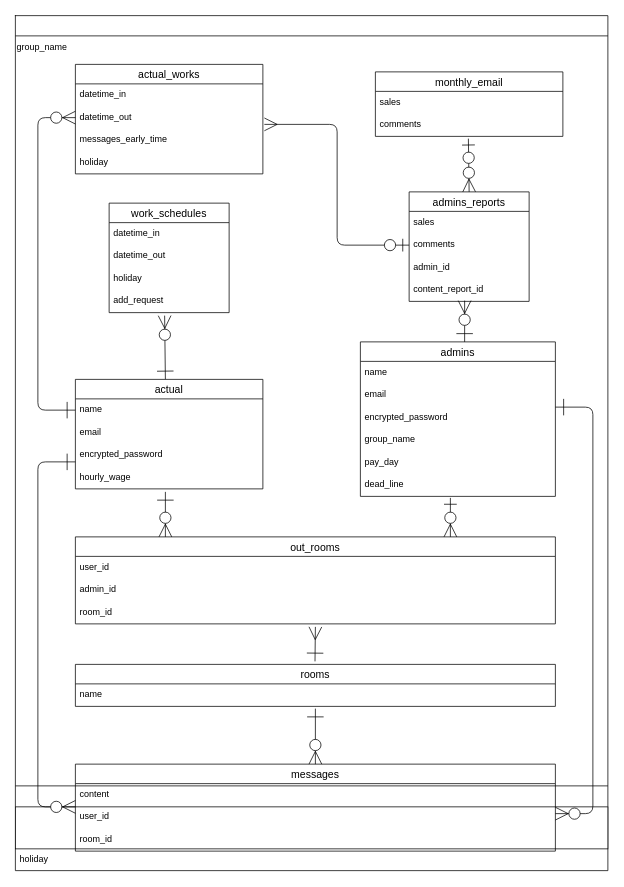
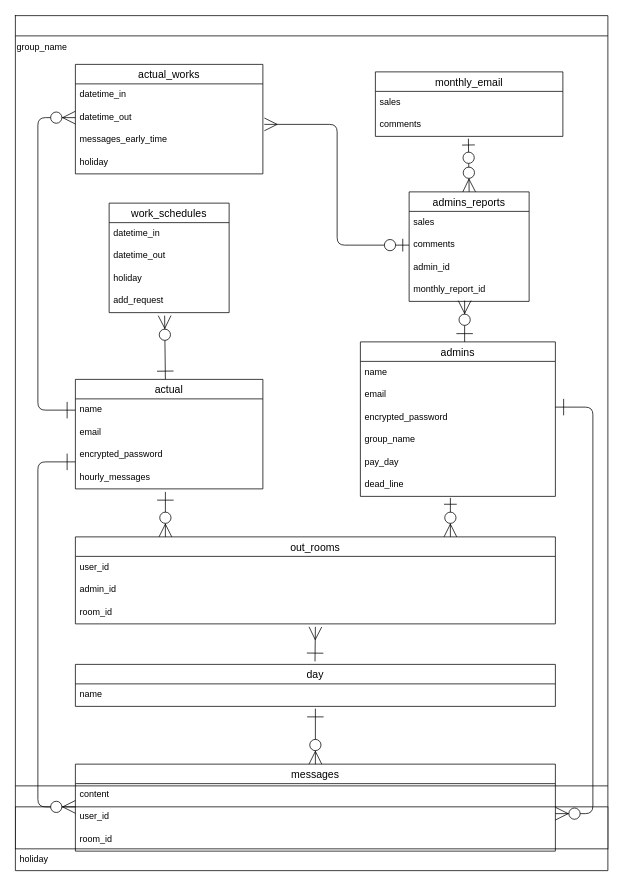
- <mxCell id="55" value="content_report_id" style="text;strokeColor=none;fillColor=none;spacingLeft=4;spacingRight=4;overflow=hidden;rotatable=0;points=[[0,0.5],[1,0.5]];portConstraint=eastwest;fontSize=12;" parent="51" vertex="1"><mxGeometry y="116" width="160" height="30" as="geometry" /></mxCell>
+ <mxCell id="55" value="monthly_report_id" style="text;strokeColor=none;fillColor=none;spacingLeft=4;spacingRight=4;overflow=hidden;rotatable=0;points=[[0,0.5],[1,0.5]];portConstraint=eastwest;fontSize=12;" parent="51" vertex="1"><mxGeometry y="116" width="160" height="30" as="geometry" /></mxCell>
- <mxCell id="36" value="hourly_wage" style="text;strokeColor=none;fillColor=none;spacingLeft=4;spacingRight=4;overflow=hidden;rotatable=0;points=[[0,0.5],[1,0.5]];portConstraint=eastwest;fontSize=12;" parent="32" vertex="1"><mxGeometry y="116" width="250" height="30" as="geometry" /></mxCell>
+ <mxCell id="36" value="hourly_messages" style="text;strokeColor=none;fillColor=none;spacingLeft=4;spacingRight=4;overflow=hidden;rotatable=0;points=[[0,0.5],[1,0.5]];portConstraint=eastwest;fontSize=12;" parent="32" vertex="1"><mxGeometry y="116" width="250" height="30" as="geometry" /></mxCell>
- <mxCell id="46" value="rooms" style="swimlane;fontStyle=0;childLayout=stackLayout;horizontal=1;startSize=26;horizontalStack=0;resizeParent=1;resizeParentMax=0;resizeLast=0;collapsible=1;marginBottom=0;align=center;fontSize=14;" parent="1" vertex="1"><mxGeometry x="100" y="885" width="640" height="56" as="geometry"><mxRectangle x="150" y="930" width="100" height="26" as="alternateBounds" /></mxGeometry></mxCell>
+ <mxCell id="46" value="day" style="swimlane;fontStyle=0;childLayout=stackLayout;horizontal=1;startSize=26;horizontalStack=0;resizeParent=1;resizeParentMax=0;resizeLast=0;collapsible=1;marginBottom=0;align=center;fontSize=14;" parent="1" vertex="1"><mxGeometry x="100" y="885" width="640" height="56" as="geometry"><mxRectangle x="150" y="930" width="100" height="26" as="alternateBounds" /></mxGeometry></mxCell>
